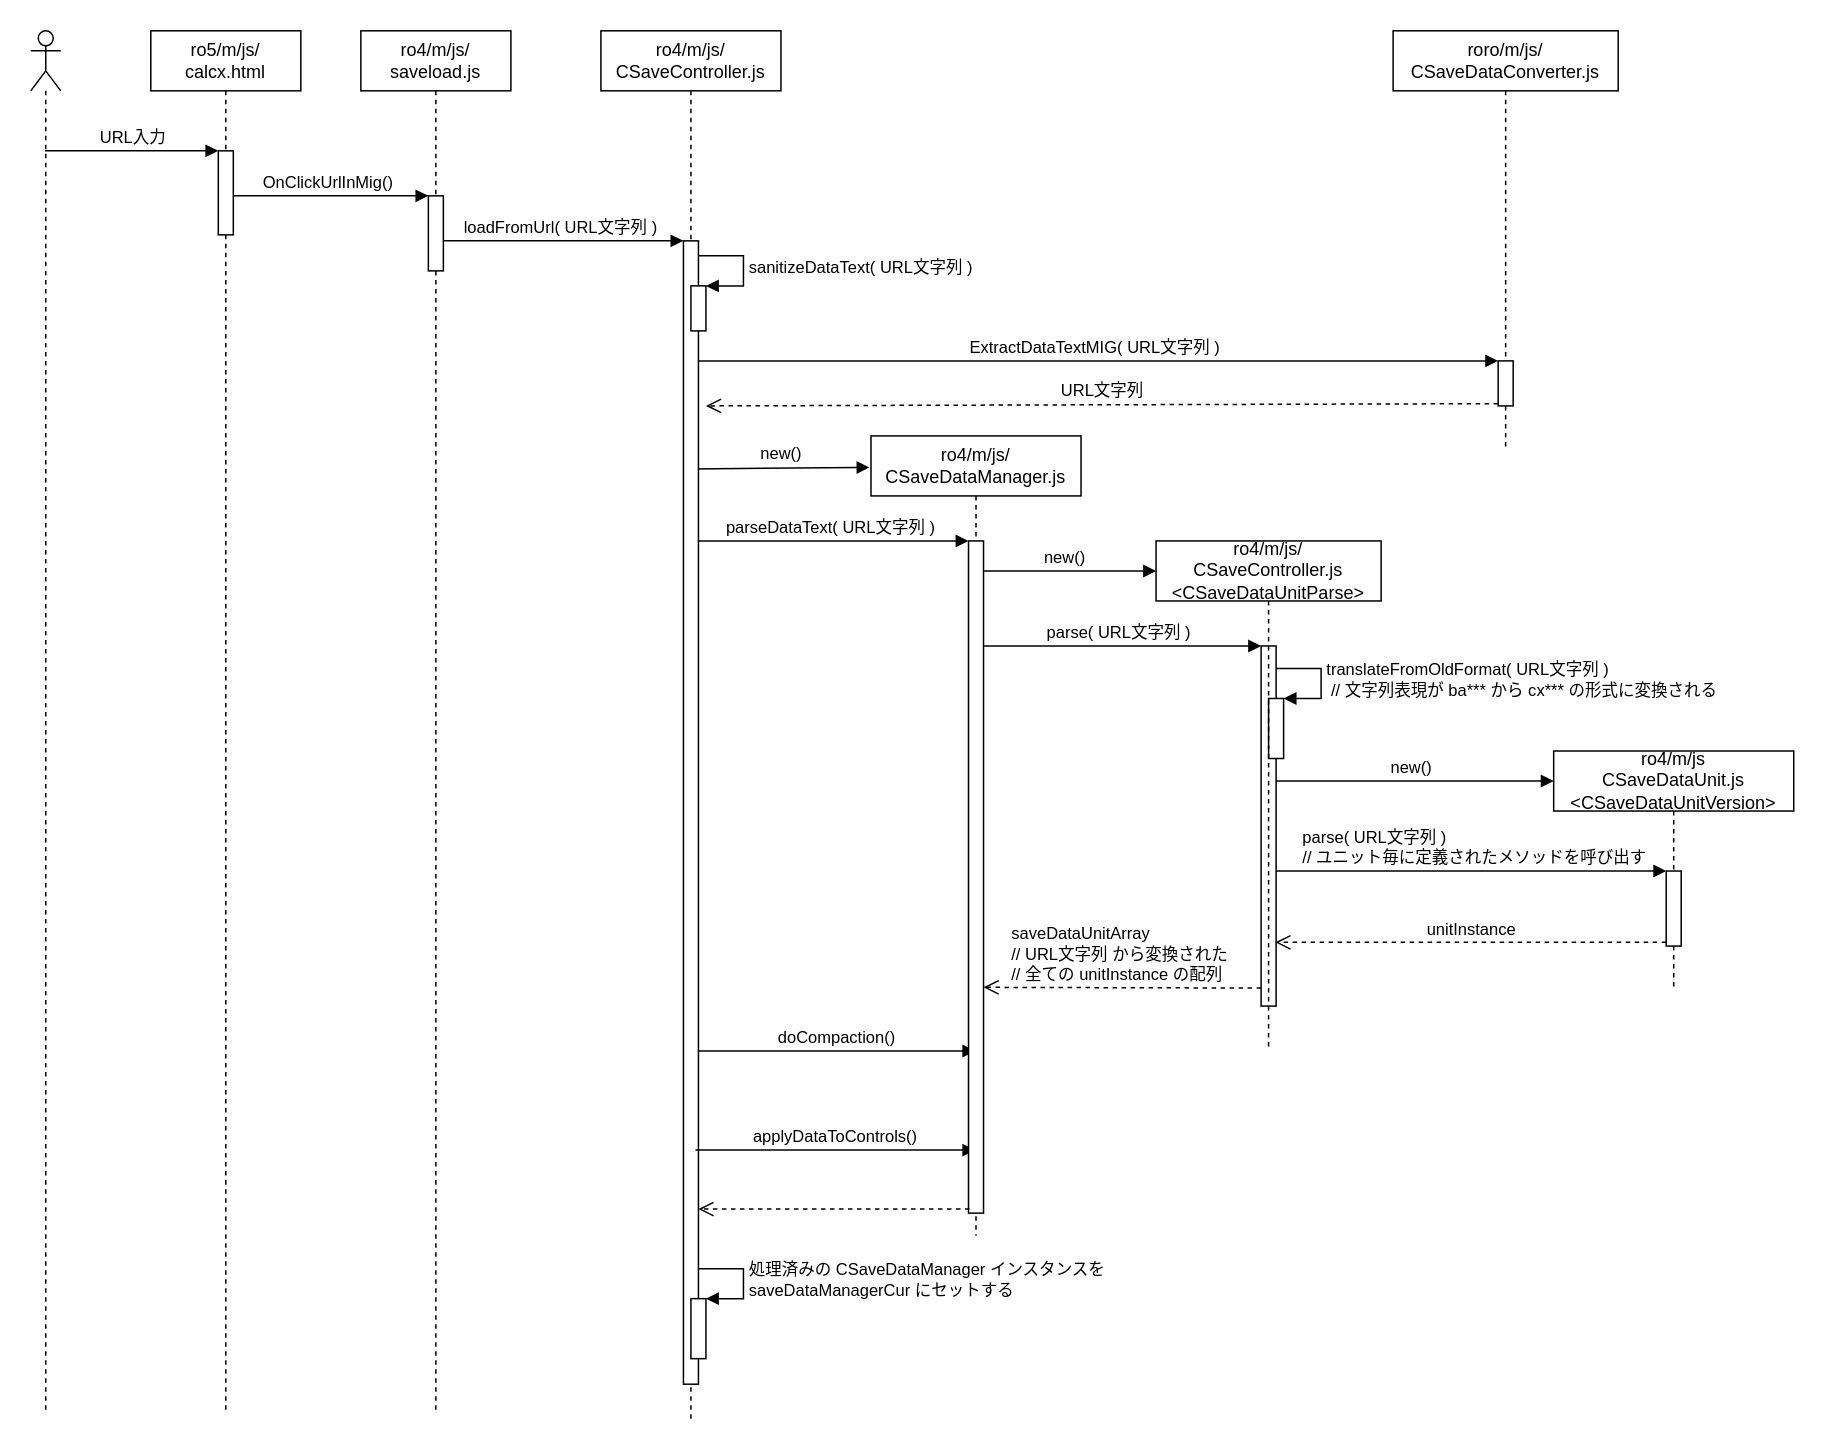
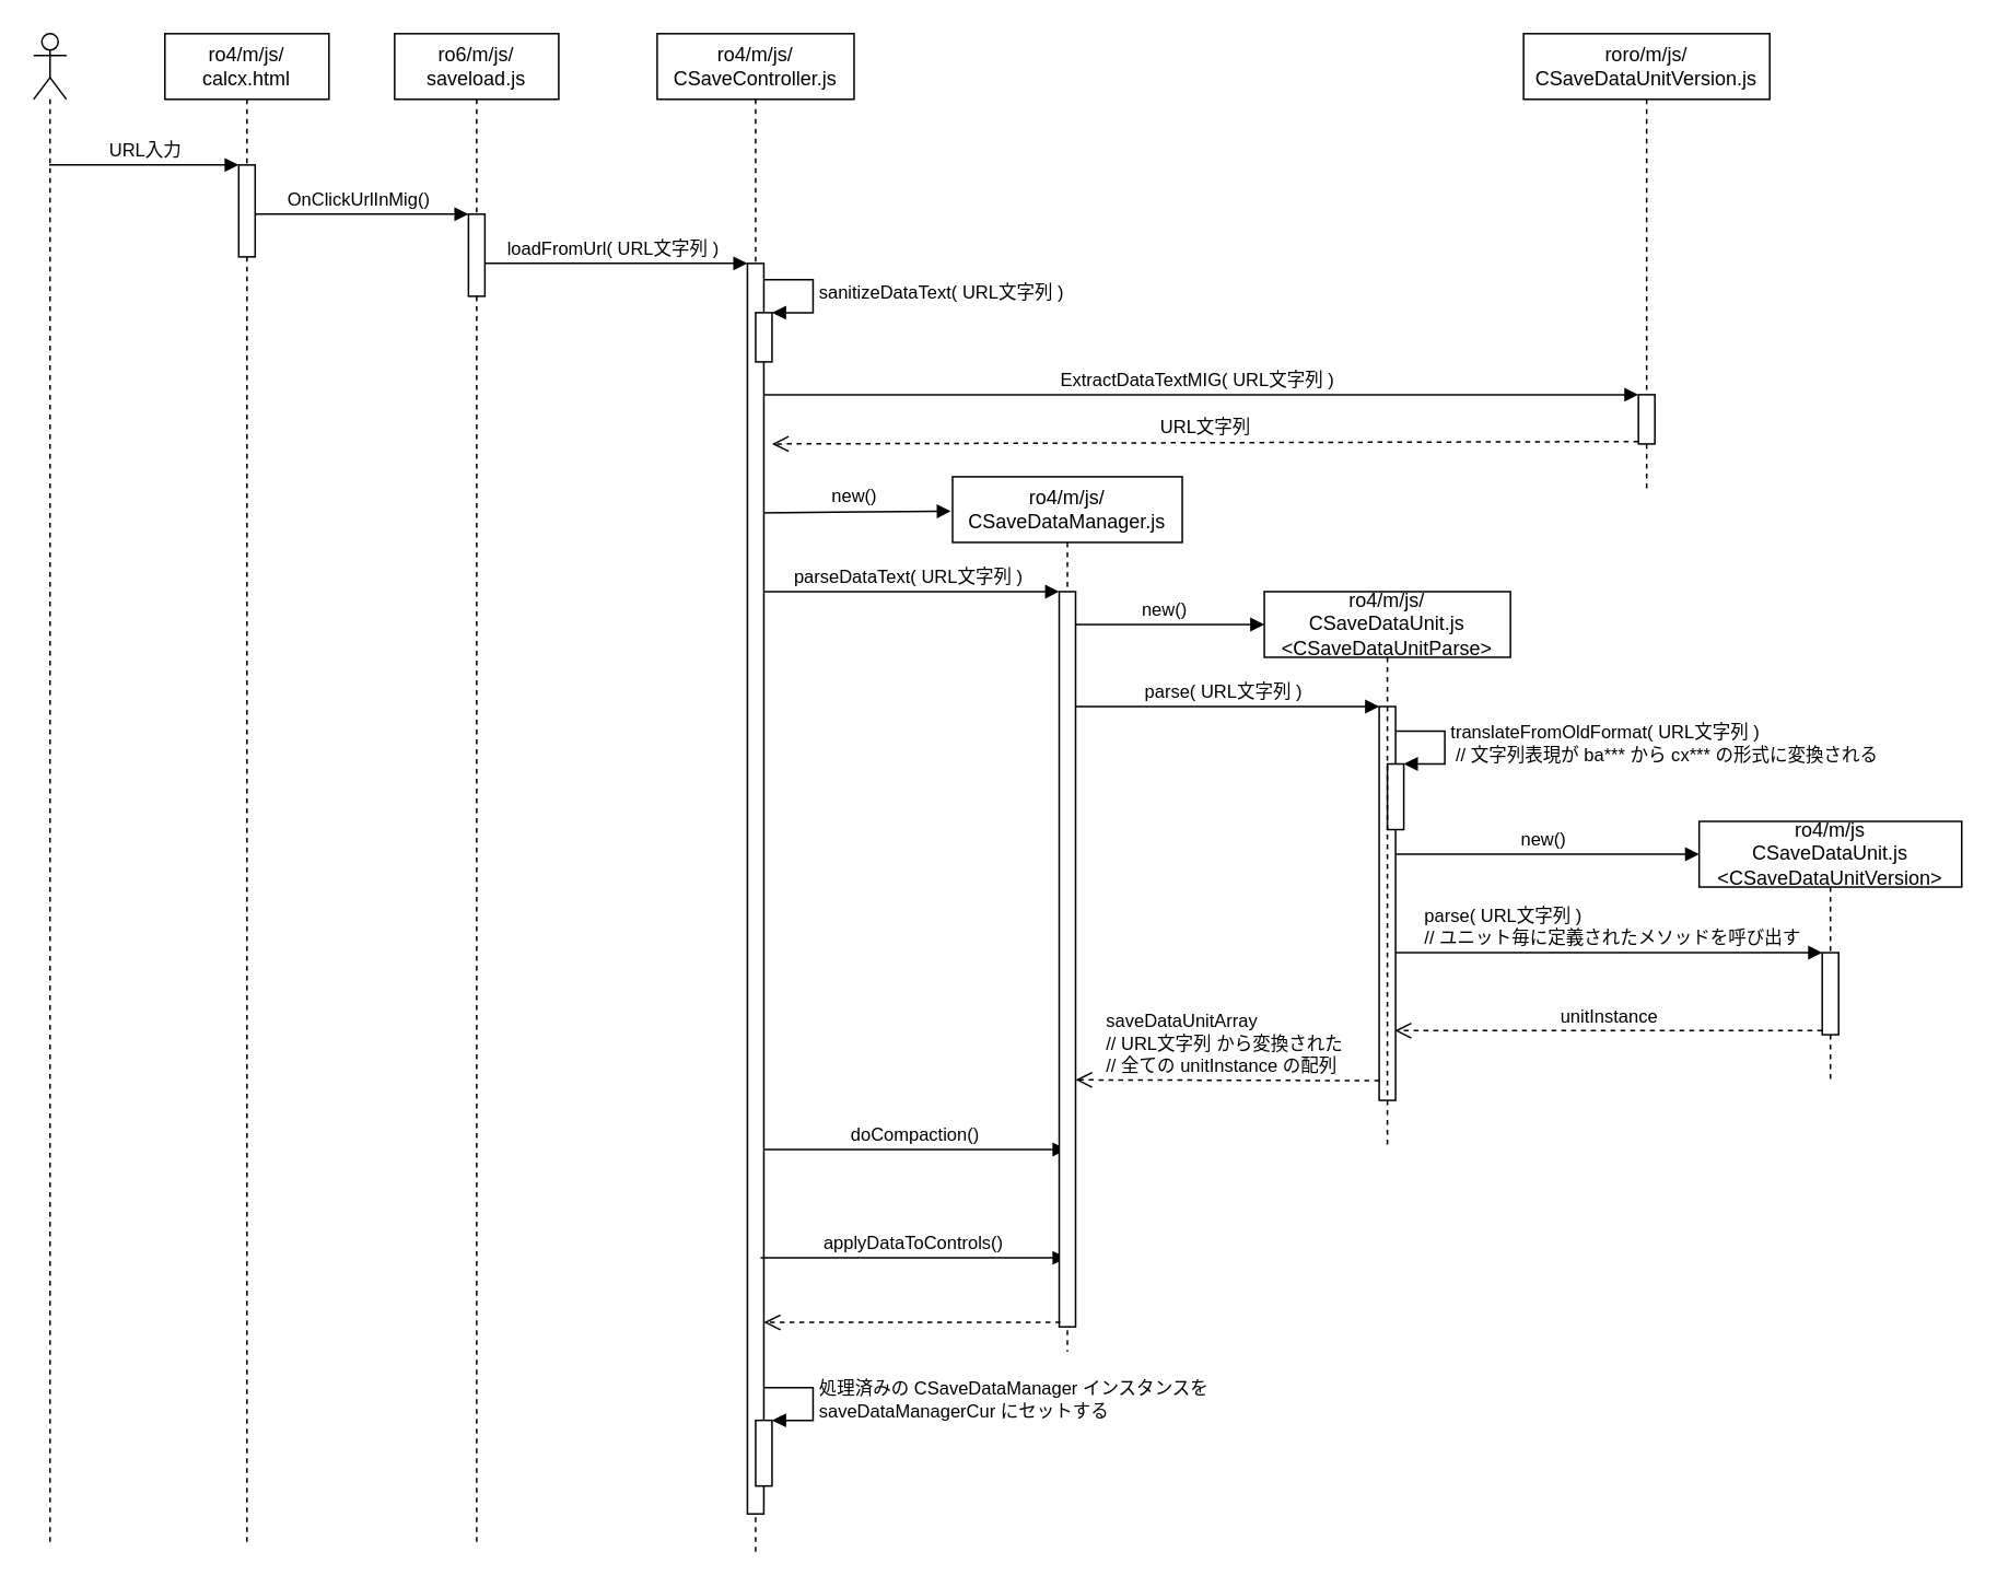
- <mxCell id="8" value="ro5/m/js/&lt;br&gt;calcx.html" style="shape=umlLifeline;perimeter=lifelinePerimeter;whiteSpace=wrap;html=1;container=1;collapsible=0;recursiveResize=0;outlineConnect=0;" vertex="1" parent="1"><mxGeometry x="100" y="20" width="100" height="922" as="geometry" /></mxCell>
+ <mxCell id="8" value="ro4/m/js/&lt;br&gt;calcx.html" style="shape=umlLifeline;perimeter=lifelinePerimeter;whiteSpace=wrap;html=1;container=1;collapsible=0;recursiveResize=0;outlineConnect=0;" vertex="1" parent="1"><mxGeometry x="100" y="20" width="100" height="922" as="geometry" /></mxCell>
- <mxCell id="11" value="ro4/m/js/&lt;br&gt;saveload.js" style="shape=umlLifeline;perimeter=lifelinePerimeter;whiteSpace=wrap;html=1;container=1;collapsible=0;recursiveResize=0;outlineConnect=0;" vertex="1" parent="1"><mxGeometry x="240" y="20" width="100" height="920" as="geometry" /></mxCell>
+ <mxCell id="11" value="ro6/m/js/&lt;br&gt;saveload.js" style="shape=umlLifeline;perimeter=lifelinePerimeter;whiteSpace=wrap;html=1;container=1;collapsible=0;recursiveResize=0;outlineConnect=0;" vertex="1" parent="1"><mxGeometry x="240" y="20" width="100" height="920" as="geometry" /></mxCell>
- <mxCell id="22" value="roro/m/js/&lt;br&gt;CSaveDataConverter.js" style="shape=umlLifeline;perimeter=lifelinePerimeter;whiteSpace=wrap;html=1;container=1;collapsible=0;recursiveResize=0;outlineConnect=0;" vertex="1" parent="1"><mxGeometry x="928" y="20" width="150" height="280" as="geometry" /></mxCell>
+ <mxCell id="22" value="roro/m/js/&lt;br&gt;CSaveDataUnitVersion.js" style="shape=umlLifeline;perimeter=lifelinePerimeter;whiteSpace=wrap;html=1;container=1;collapsible=0;recursiveResize=0;outlineConnect=0;" vertex="1" parent="1"><mxGeometry x="928" y="20" width="150" height="280" as="geometry" /></mxCell>
- <mxCell id="38" value="ro4/m/js/&lt;br&gt;CSaveController.js&lt;br&gt;&amp;lt;CSaveDataUnitParse&amp;gt;" style="shape=umlLifeline;perimeter=lifelinePerimeter;whiteSpace=wrap;html=1;container=1;collapsible=0;recursiveResize=0;outlineConnect=0;" vertex="1" parent="1"><mxGeometry x="770" y="360" width="150" height="340" as="geometry" /></mxCell>
+ <mxCell id="38" value="ro4/m/js/&lt;br&gt;CSaveDataUnit.js&lt;br&gt;&amp;lt;CSaveDataUnitParse&amp;gt;" style="shape=umlLifeline;perimeter=lifelinePerimeter;whiteSpace=wrap;html=1;container=1;collapsible=0;recursiveResize=0;outlineConnect=0;" vertex="1" parent="1"><mxGeometry x="770" y="360" width="150" height="340" as="geometry" /></mxCell>
